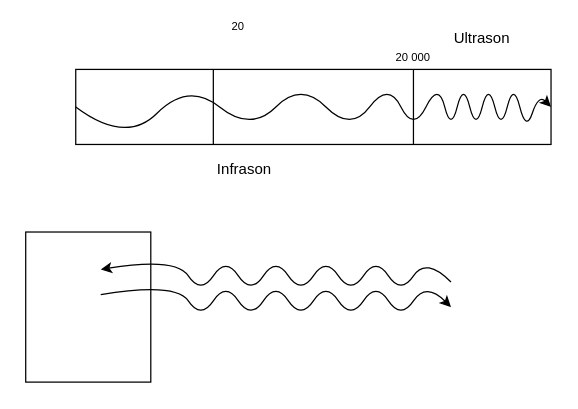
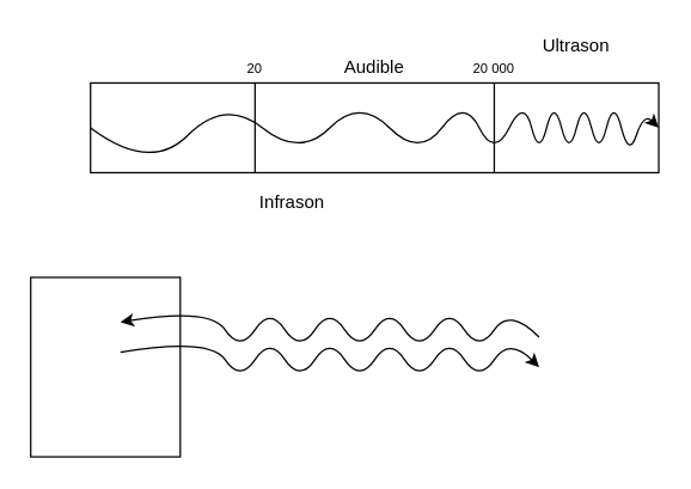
- <mxCell id="7" value="&lt;font style=&quot;font-size: 9px&quot;&gt;20&lt;/font&gt;" style="text;html=1;strokeColor=none;fillColor=none;align=center;verticalAlign=middle;whiteSpace=wrap;rounded=0;" vertex="1" parent="1"><mxGeometry x="170" y="10" width="40" height="20" as="geometry" /></mxCell>
+ <mxCell id="7" value="&lt;font style=&quot;font-size: 9px&quot;&gt;20&lt;/font&gt;" style="text;html=1;strokeColor=none;fillColor=none;align=center;verticalAlign=middle;whiteSpace=wrap;rounded=0;" vertex="1" parent="1"><mxGeometry x="150" y="35" width="40" height="20" as="geometry" /></mxCell>
+ <mxCell id="6" value="Audible" style="text;html=1;strokeColor=none;fillColor=none;align=center;verticalAlign=middle;whiteSpace=wrap;rounded=0;" vertex="1" parent="1"><mxGeometry x="230" y="35" width="40" height="20" as="geometry" /></mxCell>
